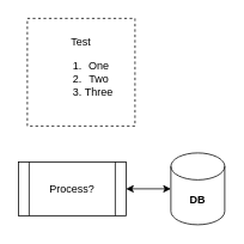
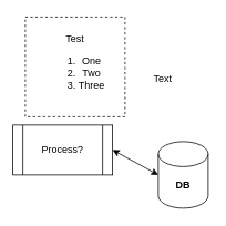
+ <mxCell id="6" value="Text" style="text;html=1;align=center;verticalAlign=middle;resizable=0;points=[];autosize=1;strokeColor=none;fillColor=none;" parent="1" vertex="1"><mxGeometry x="170" y="80" width="50" height="30" as="geometry" /></mxCell>
- <mxCell id="2" value="Process?" style="shape=process;whiteSpace=wrap;html=1;backgroundOutline=1;" parent="1" vertex="1"><mxGeometry x="20" y="180" width="120" height="60" as="geometry" /></mxCell>
+ <mxCell id="2" value="Process?" style="shape=process;whiteSpace=wrap;html=1;backgroundOutline=1;" parent="1" vertex="1"><mxGeometry x="15" y="150" width="120" height="60" as="geometry" /></mxCell>
